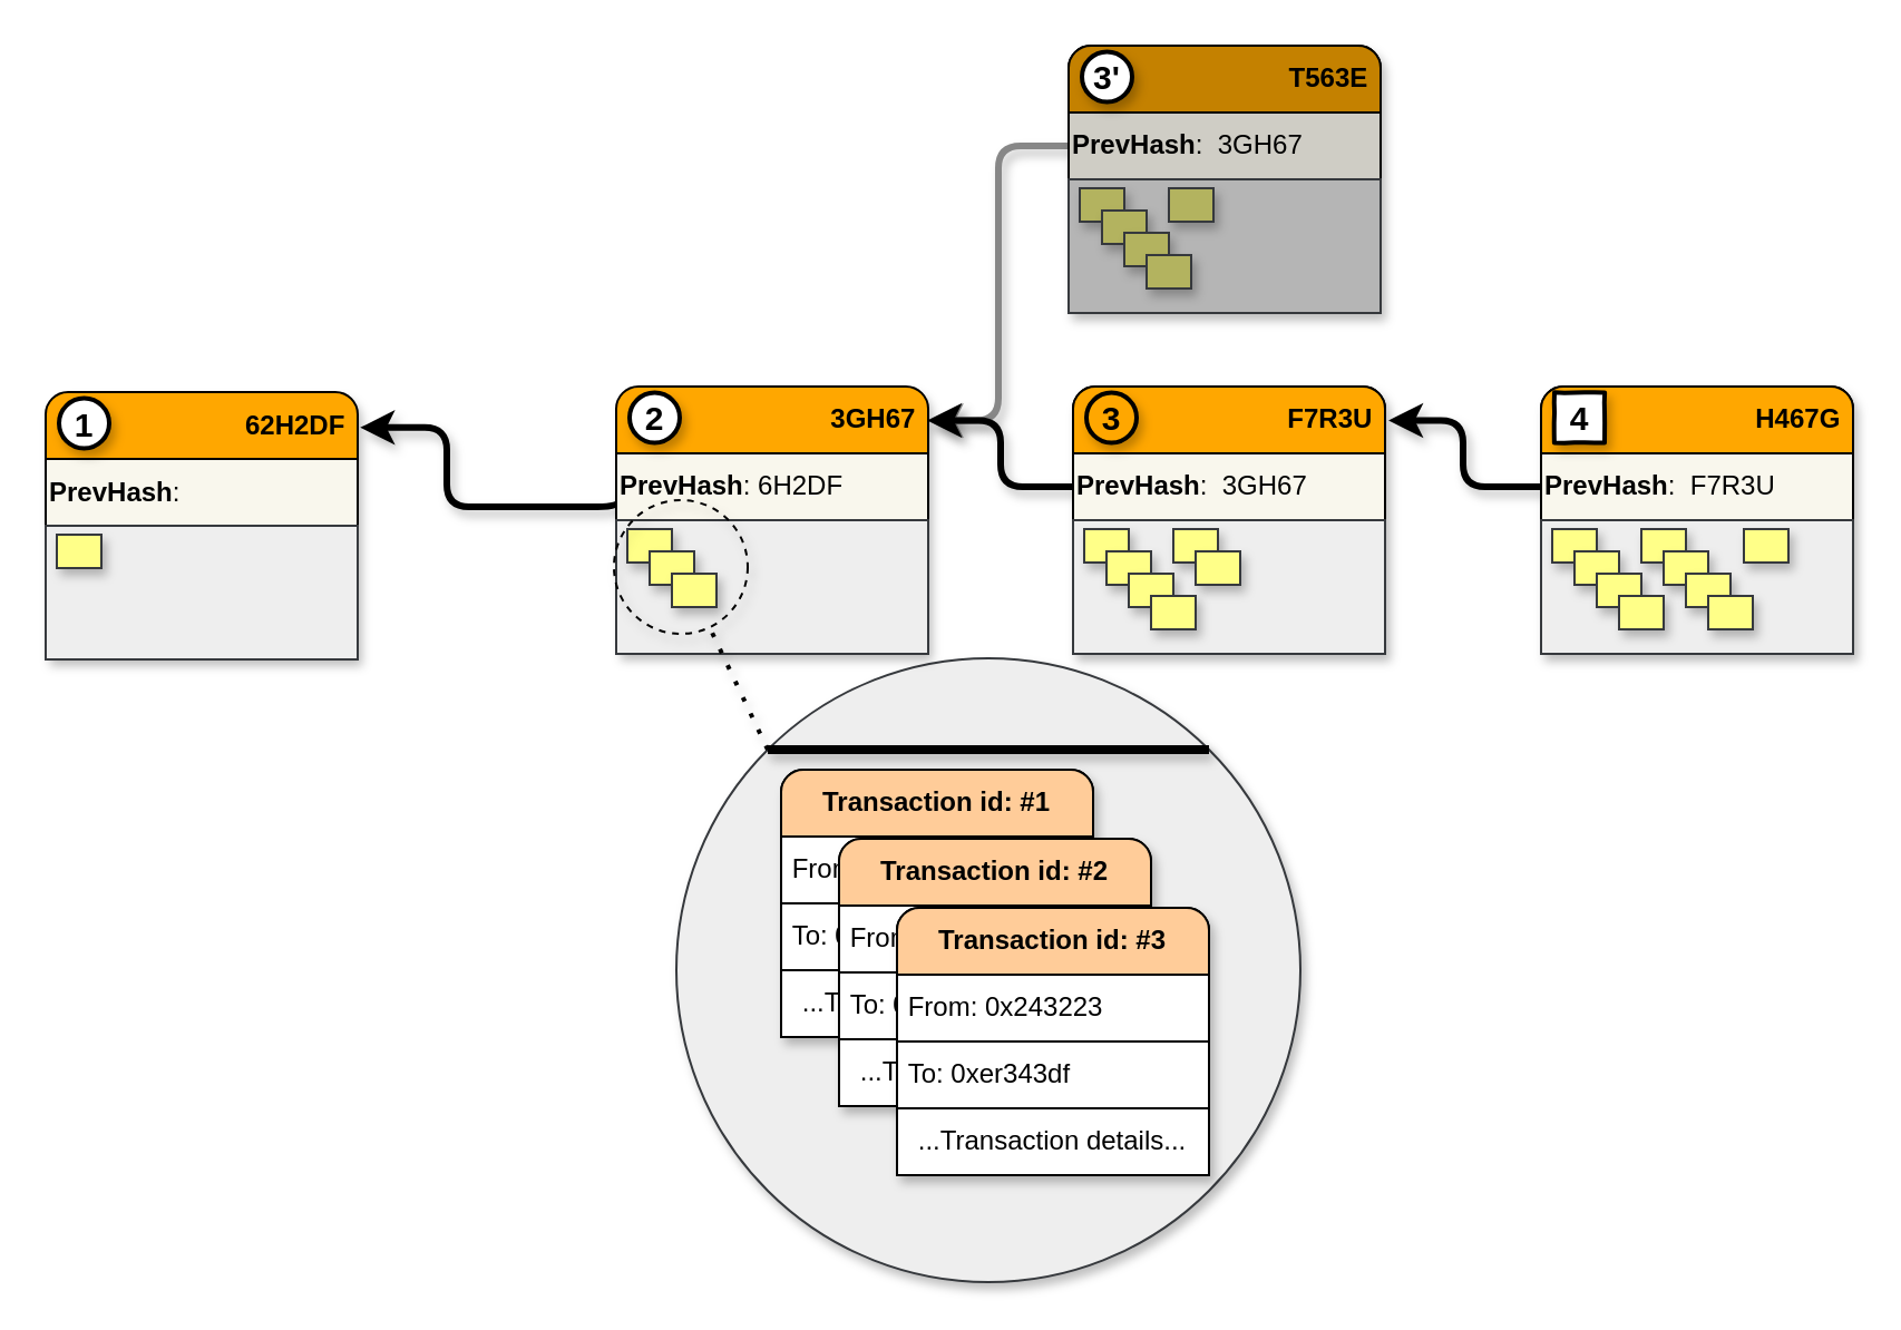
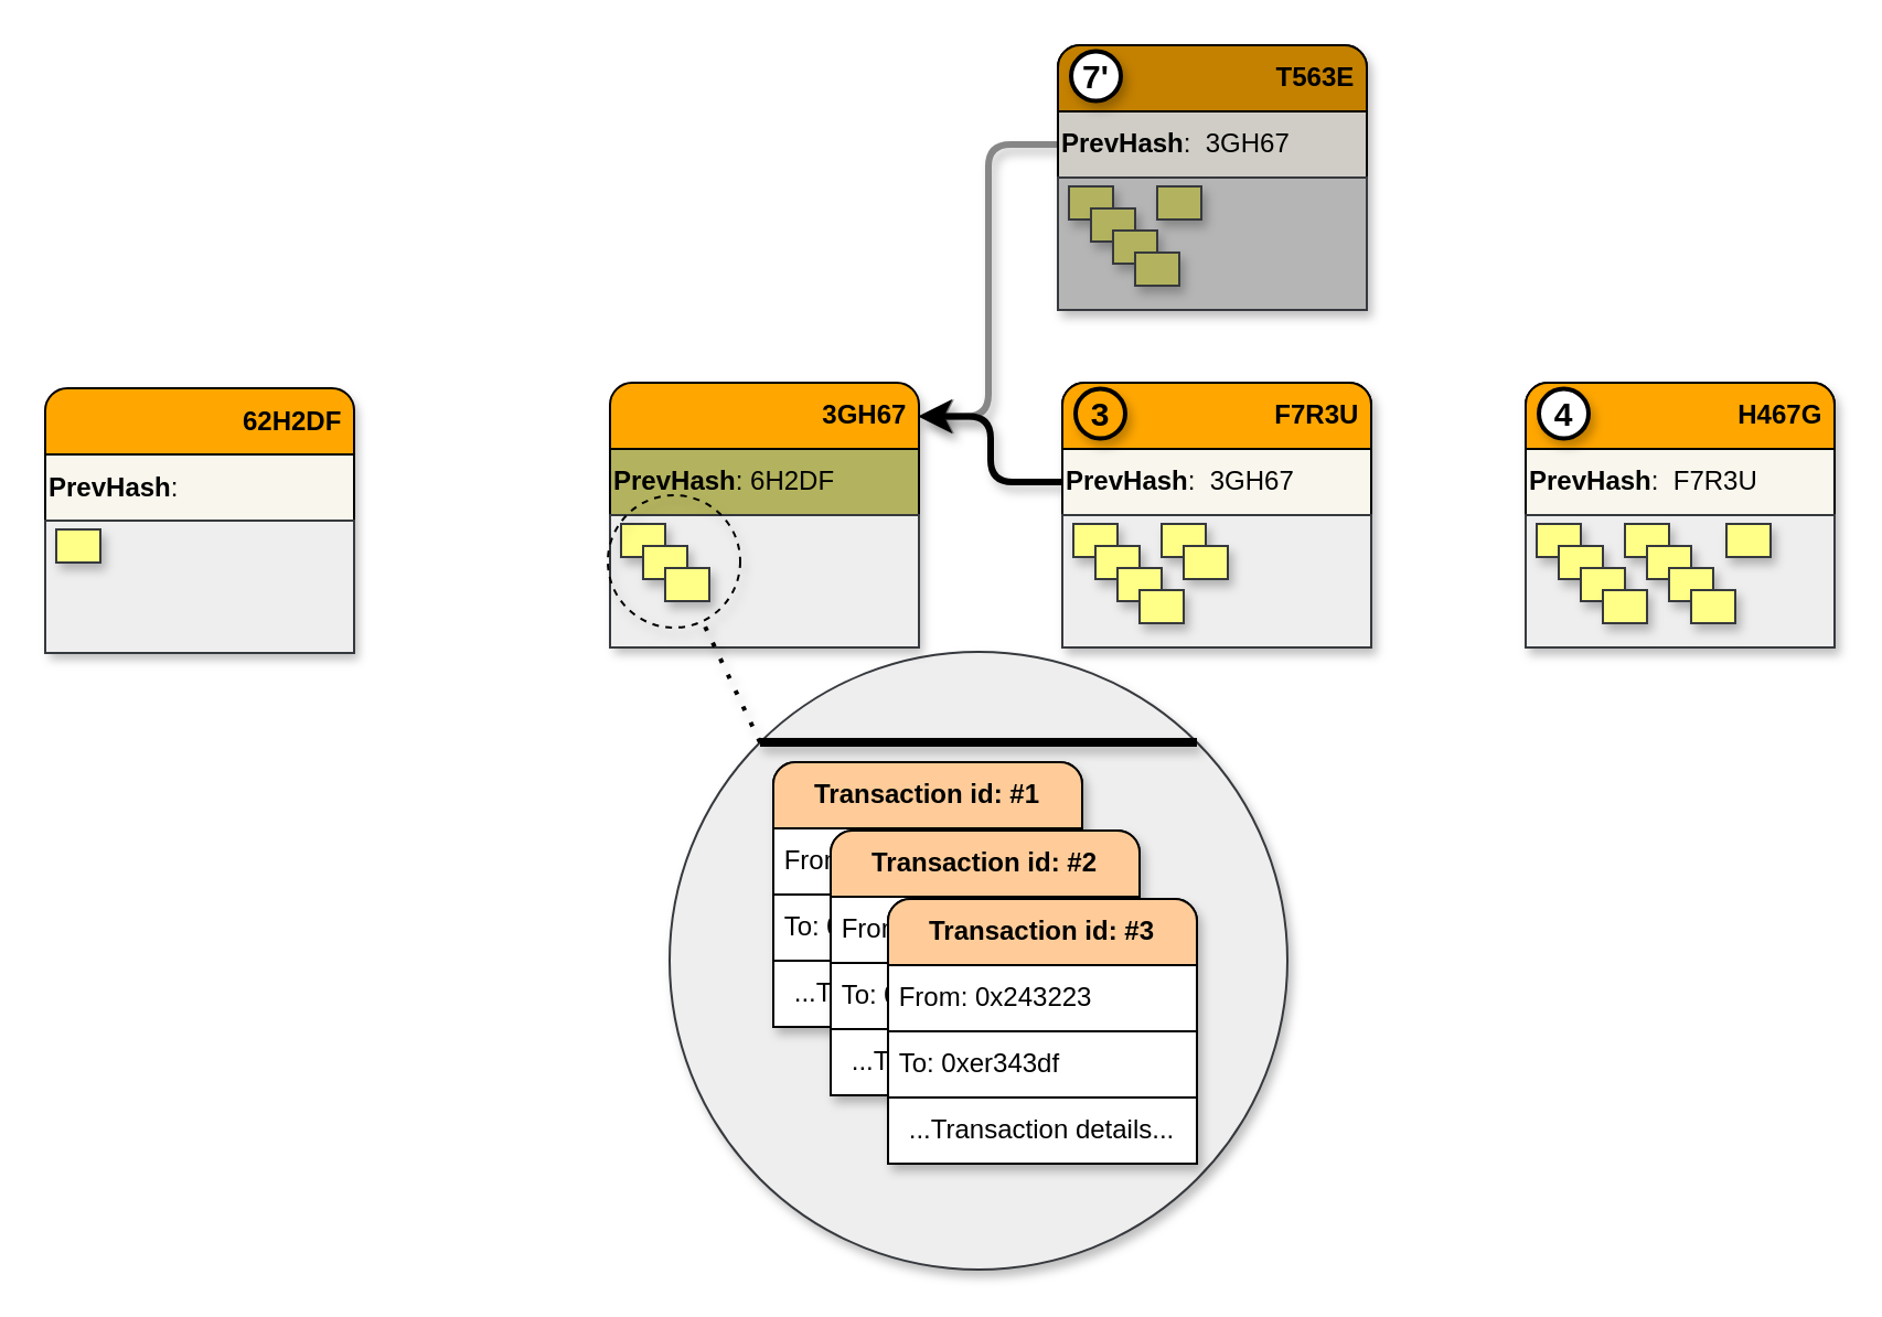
- <mxCell id="65" value="&lt;font size=&quot;1&quot;&gt;&lt;b style=&quot;font-size: 15px;&quot;&gt;3'&lt;/b&gt;&lt;/font&gt;" style="ellipse;whiteSpace=wrap;html=1;aspect=fixed;rounded=0;shadow=1;glass=0;comic=1;sketch=0;jiggle=1;strokeWidth=2;" parent="60" vertex="1"><mxGeometry x="6" y="2.75" width="22.5" height="22.5" as="geometry" /></mxCell>
+ <mxCell id="65" value="&lt;font size=&quot;1&quot;&gt;&lt;b style=&quot;font-size: 15px;&quot;&gt;7'&lt;/b&gt;&lt;/font&gt;" style="ellipse;whiteSpace=wrap;html=1;aspect=fixed;rounded=0;shadow=1;glass=0;comic=1;sketch=0;jiggle=1;strokeWidth=2;" parent="60" vertex="1"><mxGeometry x="6" y="2.75" width="22.5" height="22.5" as="geometry" /></mxCell>
- <mxCell id="12" value="&lt;font size=&quot;1&quot;&gt;&lt;b style=&quot;font-size: 15px;&quot;&gt;2&lt;/b&gt;&lt;/font&gt;" style="ellipse;whiteSpace=wrap;html=1;aspect=fixed;rounded=0;shadow=1;glass=0;comic=1;sketch=0;jiggle=1;strokeWidth=2;" parent="7" vertex="1"><mxGeometry x="6" y="2.75" width="22.5" height="22.5" as="geometry" /></mxCell>
- <mxCell id="42" value="&lt;font size=&quot;1&quot;&gt;&lt;b style=&quot;font-size: 15px;&quot;&gt;4&lt;/b&gt;&lt;/font&gt;" style="whiteSpace=wrap;html=1;aspect=fixed;shadow=1;glass=0;comic=1;sketch=0;jiggle=1;strokeWidth=2;rounded=0;" parent="37" vertex="1"><mxGeometry x="6" y="2.75" width="22.5" height="22.5" as="geometry" /></mxCell>
+ <mxCell id="42" value="&lt;font size=&quot;1&quot;&gt;&lt;b style=&quot;font-size: 15px;&quot;&gt;4&lt;/b&gt;&lt;/font&gt;" style="ellipse;whiteSpace=wrap;html=1;aspect=fixed;rounded=0;shadow=1;glass=0;comic=1;sketch=0;jiggle=1;strokeWidth=2;" parent="37" vertex="1"><mxGeometry x="6" y="2.75" width="22.5" height="22.5" as="geometry" /></mxCell>
- <mxCell id="56" value="&lt;b&gt;&lt;font style=&quot;font-size: 15px;&quot;&gt;1&lt;/font&gt;&lt;/b&gt;" style="ellipse;whiteSpace=wrap;html=1;aspect=fixed;rounded=0;shadow=1;glass=0;comic=1;sketch=0;jiggle=1;strokeWidth=2;" parent="51" vertex="1"><mxGeometry x="6" y="2.75" width="22.5" height="22.5" as="geometry" /></mxCell>
- <mxCell id="32" style="edgeStyle=orthogonalEdgeStyle;rounded=1;orthogonalLoop=1;jettySize=auto;html=1;exitX=0;exitY=0.5;exitDx=0;exitDy=0;entryX=1.011;entryY=0.507;entryDx=0;entryDy=0;entryPerimeter=0;shadow=1;strokeWidth=3;fontSize=15;" parent="1" source="39" target="22" edge="1"><mxGeometry relative="1" as="geometry" /></mxCell>
- <mxCell id="9" value="&lt;div align=&quot;left&quot;&gt;&lt;b&gt;PrevHash&lt;/b&gt;: 6H2DF&lt;/div&gt;" style="rounded=0;whiteSpace=wrap;html=1;shadow=0;rotation=0;fillColor=#F9F7ED;align=left;" parent="7" vertex="1"><mxGeometry y="30" width="140" height="30" as="geometry" /></mxCell>
+ <mxCell id="9" value="&lt;div align=&quot;left&quot;&gt;&lt;b&gt;PrevHash&lt;/b&gt;: 6H2DF&lt;/div&gt;" style="rounded=0;whiteSpace=wrap;html=1;shadow=0;rotation=0;fillColor=#b3b35f;align=left;" parent="7" vertex="1"><mxGeometry y="30" width="140" height="30" as="geometry" /></mxCell>
- <mxCell id="3" style="edgeStyle=orthogonalEdgeStyle;rounded=1;orthogonalLoop=1;jettySize=auto;html=1;exitX=0.01;exitY=0.62;exitDx=0;exitDy=0;entryX=1.008;entryY=0.531;entryDx=0;entryDy=0;shadow=1;strokeWidth=3;entryPerimeter=0;exitPerimeter=0;" parent="1" source="9" target="52" edge="1"><mxGeometry relative="1" as="geometry"><mxPoint y="195.5" as="targetPoint" x="160" /><mxPoint x="260" y="218" as="sourcePoint" /><Array as="points"><mxPoint x="200" y="227" /><mxPoint x="200" y="191" /></Array></mxGeometry></mxCell>
